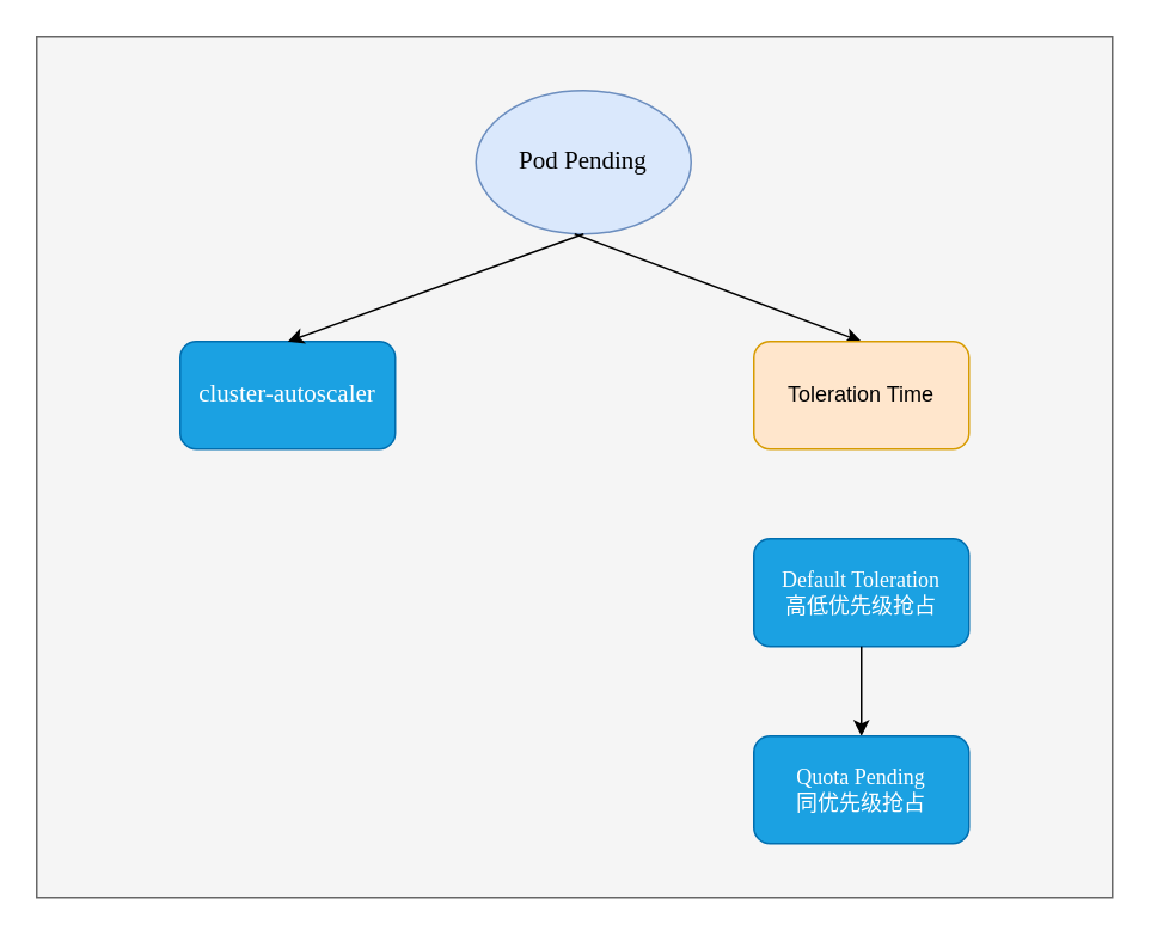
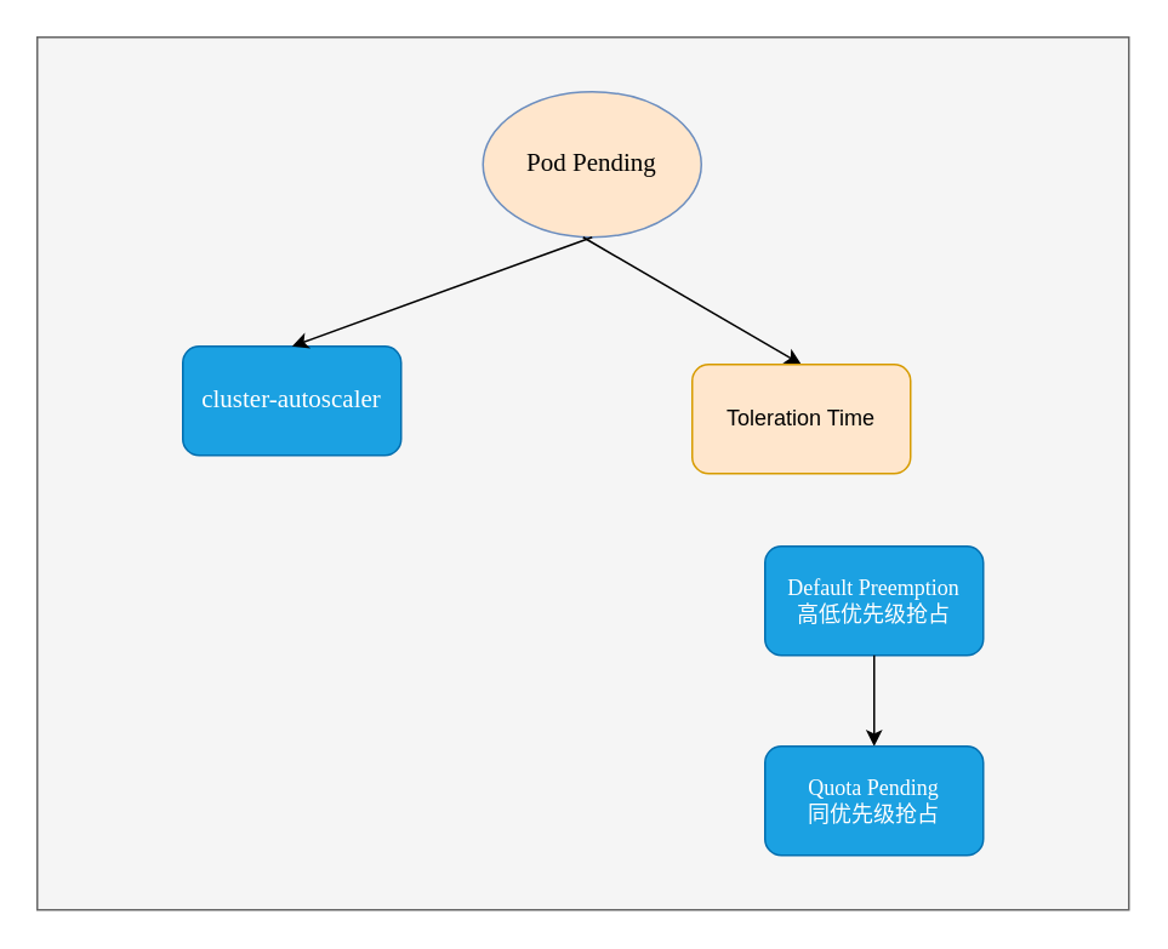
- <mxCell id="3" value="&lt;font style=&quot;font-size: 14px;&quot; face=&quot;Times New Roman&quot;&gt;Pod Pending&lt;/font&gt;" style="ellipse;whiteSpace=wrap;html=1;fillColor=#dae8fc;strokeColor=#6c8ebf;" vertex="1" parent="1"><mxGeometry x="265" y="50" width="120" height="80" as="geometry" /></mxCell>
+ <mxCell id="3" value="&lt;font style=&quot;font-size: 14px;&quot; face=&quot;Times New Roman&quot;&gt;Pod Pending&lt;/font&gt;" style="ellipse;whiteSpace=wrap;html=1;fillColor=#ffe6cc;strokeColor=#6c8ebf;" vertex="1" parent="1"><mxGeometry x="265" y="50" width="120" height="80" as="geometry" /></mxCell>
- <mxCell id="10" value="Toleration Time" style="rounded=1;whiteSpace=wrap;html=1;fillColor=#ffe6cc;strokeColor=#d79b00;" vertex="1" parent="1"><mxGeometry x="420" y="190" width="120" height="60" as="geometry" /></mxCell>
+ <mxCell id="10" value="Toleration Time" style="rounded=1;whiteSpace=wrap;html=1;fillColor=#ffe6cc;strokeColor=#d79b00;" vertex="1" parent="1"><mxGeometry x="380" y="200" width="120" height="60" as="geometry" /></mxCell>
- <mxCell id="7" value="Default Toleration&lt;br style=&quot;font-size: 12px;&quot;&gt;高低优先级抢占" style="rounded=1;whiteSpace=wrap;html=1;fontFamily=Times New Roman;fontSize=12;fontColor=#ffffff;fillColor=#1ba1e2;strokeColor=#006EAF;" vertex="1" parent="1"><mxGeometry x="420" y="300" width="120" height="60" as="geometry" /></mxCell>
+ <mxCell id="7" value="Default Preemption&lt;br style=&quot;font-size: 12px;&quot;&gt;高低优先级抢占" style="rounded=1;whiteSpace=wrap;html=1;fontFamily=Times New Roman;fontSize=12;fontColor=#ffffff;fillColor=#1ba1e2;strokeColor=#006EAF;" vertex="1" parent="1"><mxGeometry x="420" y="300" width="120" height="60" as="geometry" /></mxCell>
